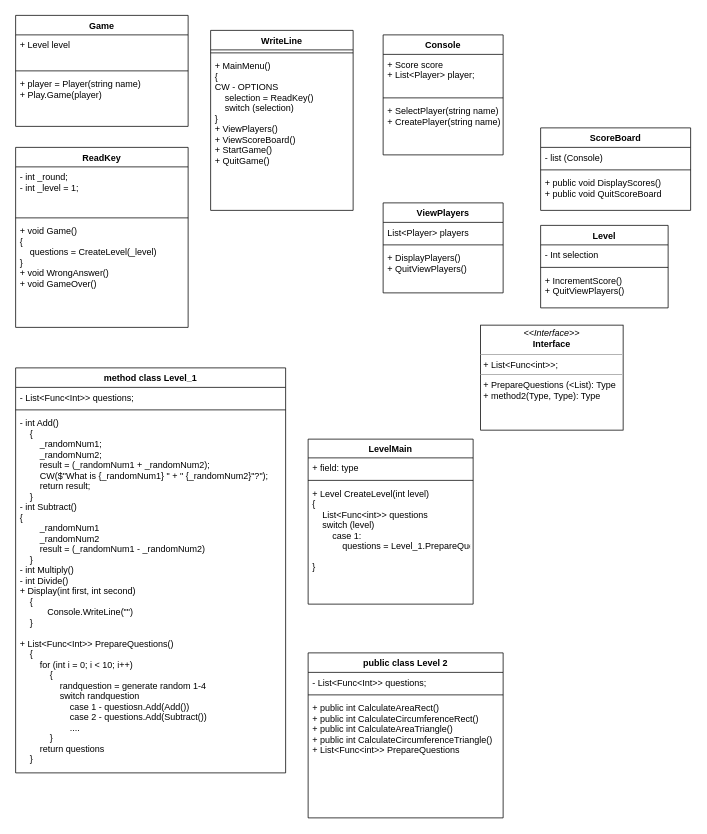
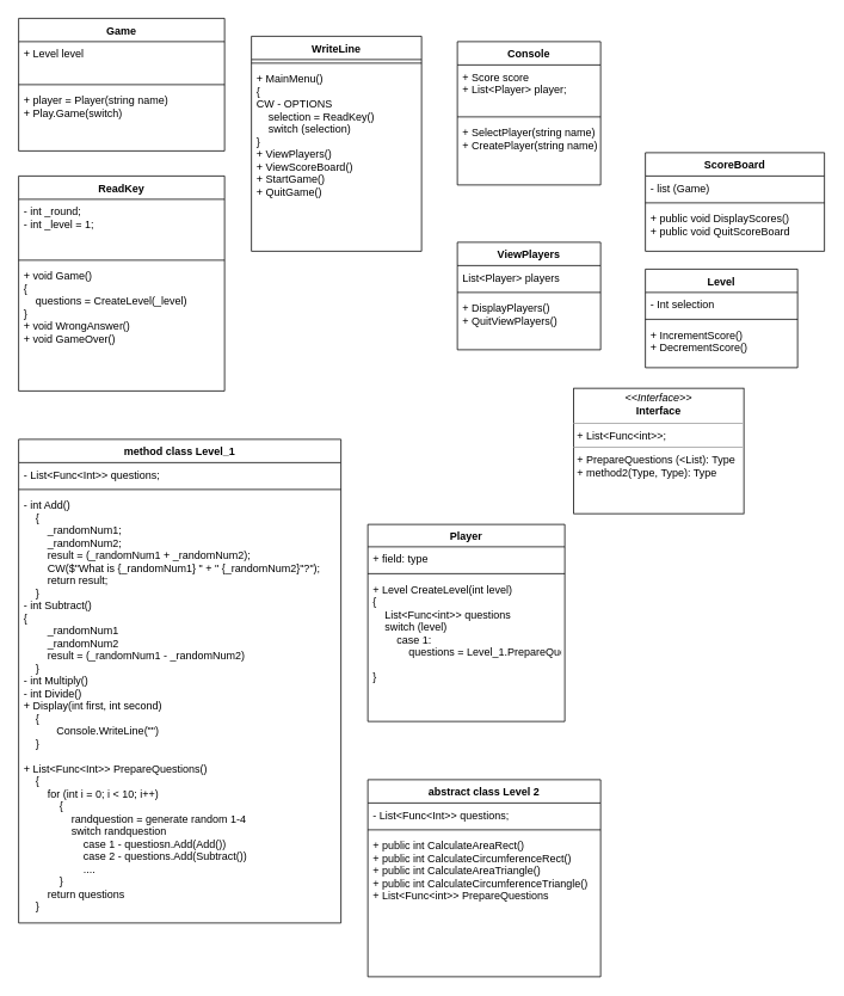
- <mxCell id="5" value="+ player = Player(string name)&#10;+ Play.Game(player) &#10;" style="text;strokeColor=none;fillColor=none;align=left;verticalAlign=top;spacingLeft=4;spacingRight=4;overflow=hidden;rotatable=0;points=[[0,0.5],[1,0.5]];portConstraint=eastwest;" vertex="1" parent="2"><mxGeometry y="78" width="230" height="70" as="geometry" /></mxCell>
+ <mxCell id="5" value="+ player = Player(string name)&#10;+ Play.Game(switch) &#10;" style="text;strokeColor=none;fillColor=none;align=left;verticalAlign=top;spacingLeft=4;spacingRight=4;overflow=hidden;rotatable=0;points=[[0,0.5],[1,0.5]];portConstraint=eastwest;" vertex="1" parent="2"><mxGeometry y="78" width="230" height="70" as="geometry" /></mxCell>
- <mxCell id="7" value="- list (Console)" style="text;strokeColor=none;fillColor=none;align=left;verticalAlign=top;spacingLeft=4;spacingRight=4;overflow=hidden;rotatable=0;points=[[0,0.5],[1,0.5]];portConstraint=eastwest;" vertex="1" parent="6"><mxGeometry y="26" width="200" height="26" as="geometry" /></mxCell>
+ <mxCell id="7" value="- list (Game)" style="text;strokeColor=none;fillColor=none;align=left;verticalAlign=top;spacingLeft=4;spacingRight=4;overflow=hidden;rotatable=0;points=[[0,0.5],[1,0.5]];portConstraint=eastwest;" vertex="1" parent="6"><mxGeometry y="26" width="200" height="26" as="geometry" /></mxCell>
- <mxCell id="29" value="+ IncrementScore()&#10;+ QuitViewPlayers()" style="text;strokeColor=none;fillColor=none;align=left;verticalAlign=top;spacingLeft=4;spacingRight=4;overflow=hidden;rotatable=0;points=[[0,0.5],[1,0.5]];portConstraint=eastwest;" vertex="1" parent="26"><mxGeometry y="60" width="170" height="50" as="geometry" /></mxCell>
+ <mxCell id="29" value="+ IncrementScore()&#10;+ DecrementScore()" style="text;strokeColor=none;fillColor=none;align=left;verticalAlign=top;spacingLeft=4;spacingRight=4;overflow=hidden;rotatable=0;points=[[0,0.5],[1,0.5]];portConstraint=eastwest;" vertex="1" parent="26"><mxGeometry y="60" width="170" height="50" as="geometry" /></mxCell>
- <mxCell id="38" value="LevelMain" style="swimlane;fontStyle=1;align=center;verticalAlign=top;childLayout=stackLayout;horizontal=1;startSize=25;horizontalStack=0;resizeParent=1;resizeParentMax=0;resizeLast=0;collapsible=1;marginBottom=0;" vertex="1" parent="1"><mxGeometry x="410" y="585" width="220" height="220" as="geometry" /></mxCell>
+ <mxCell id="38" value="Player" style="swimlane;fontStyle=1;align=center;verticalAlign=top;childLayout=stackLayout;horizontal=1;startSize=25;horizontalStack=0;resizeParent=1;resizeParentMax=0;resizeLast=0;collapsible=1;marginBottom=0;" vertex="1" parent="1"><mxGeometry x="410" y="585" width="220" height="220" as="geometry" /></mxCell>
- <mxCell id="22" value="public class Level 2" style="swimlane;fontStyle=1;align=center;verticalAlign=top;childLayout=stackLayout;horizontal=1;startSize=26;horizontalStack=0;resizeParent=1;resizeParentMax=0;resizeLast=0;collapsible=1;marginBottom=0;" vertex="1" parent="1"><mxGeometry x="410" y="870" width="260" height="220" as="geometry" /></mxCell>
+ <mxCell id="22" value="abstract class Level 2" style="swimlane;fontStyle=1;align=center;verticalAlign=top;childLayout=stackLayout;horizontal=1;startSize=26;horizontalStack=0;resizeParent=1;resizeParentMax=0;resizeLast=0;collapsible=1;marginBottom=0;" vertex="1" parent="1"><mxGeometry x="410" y="870" width="260" height="220" as="geometry" /></mxCell>
